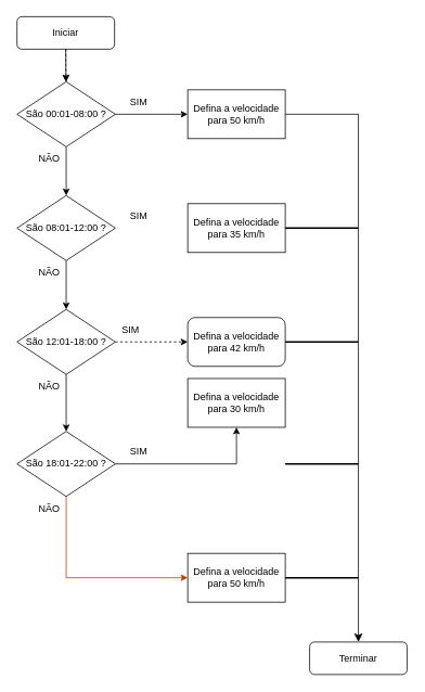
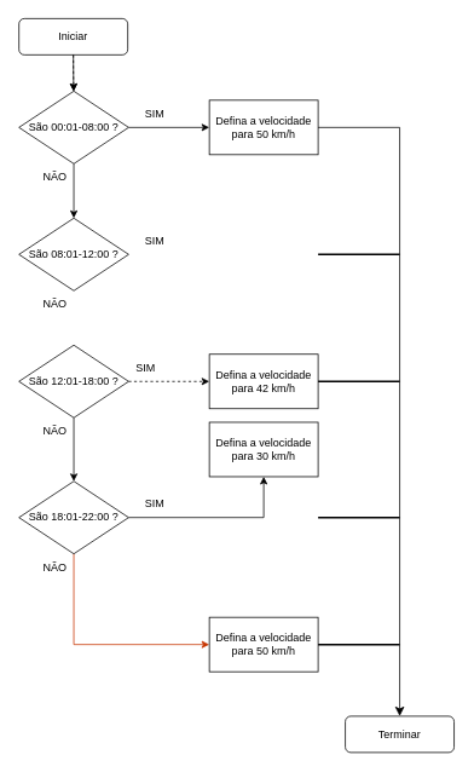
- <mxCell id="22" value="Defina a velocidade para 35 km/h" style="whiteSpace=wrap;html=1;" vertex="1" parent="1"><mxGeometry x="230" y="250" width="120" height="60" as="geometry" /></mxCell>
- <mxCell id="8" value="" style="edgeStyle=orthogonalEdgeStyle;rounded=0;orthogonalLoop=1;jettySize=auto;html=1;" edge="1" parent="1" source="9" target="13"><mxGeometry relative="1" as="geometry" /></mxCell>
- <mxCell id="23" value="Defina a velocidade para 42 km/h" style="whiteSpace=wrap;html=1;rounded=1;" vertex="1" parent="1"><mxGeometry x="230" y="390" width="120" height="60" as="geometry" /></mxCell>
+ <mxCell id="23" value="Defina a velocidade para 42 km/h" style="whiteSpace=wrap;html=1;" vertex="1" parent="1"><mxGeometry x="230" y="390" width="120" height="60" as="geometry" /></mxCell>
